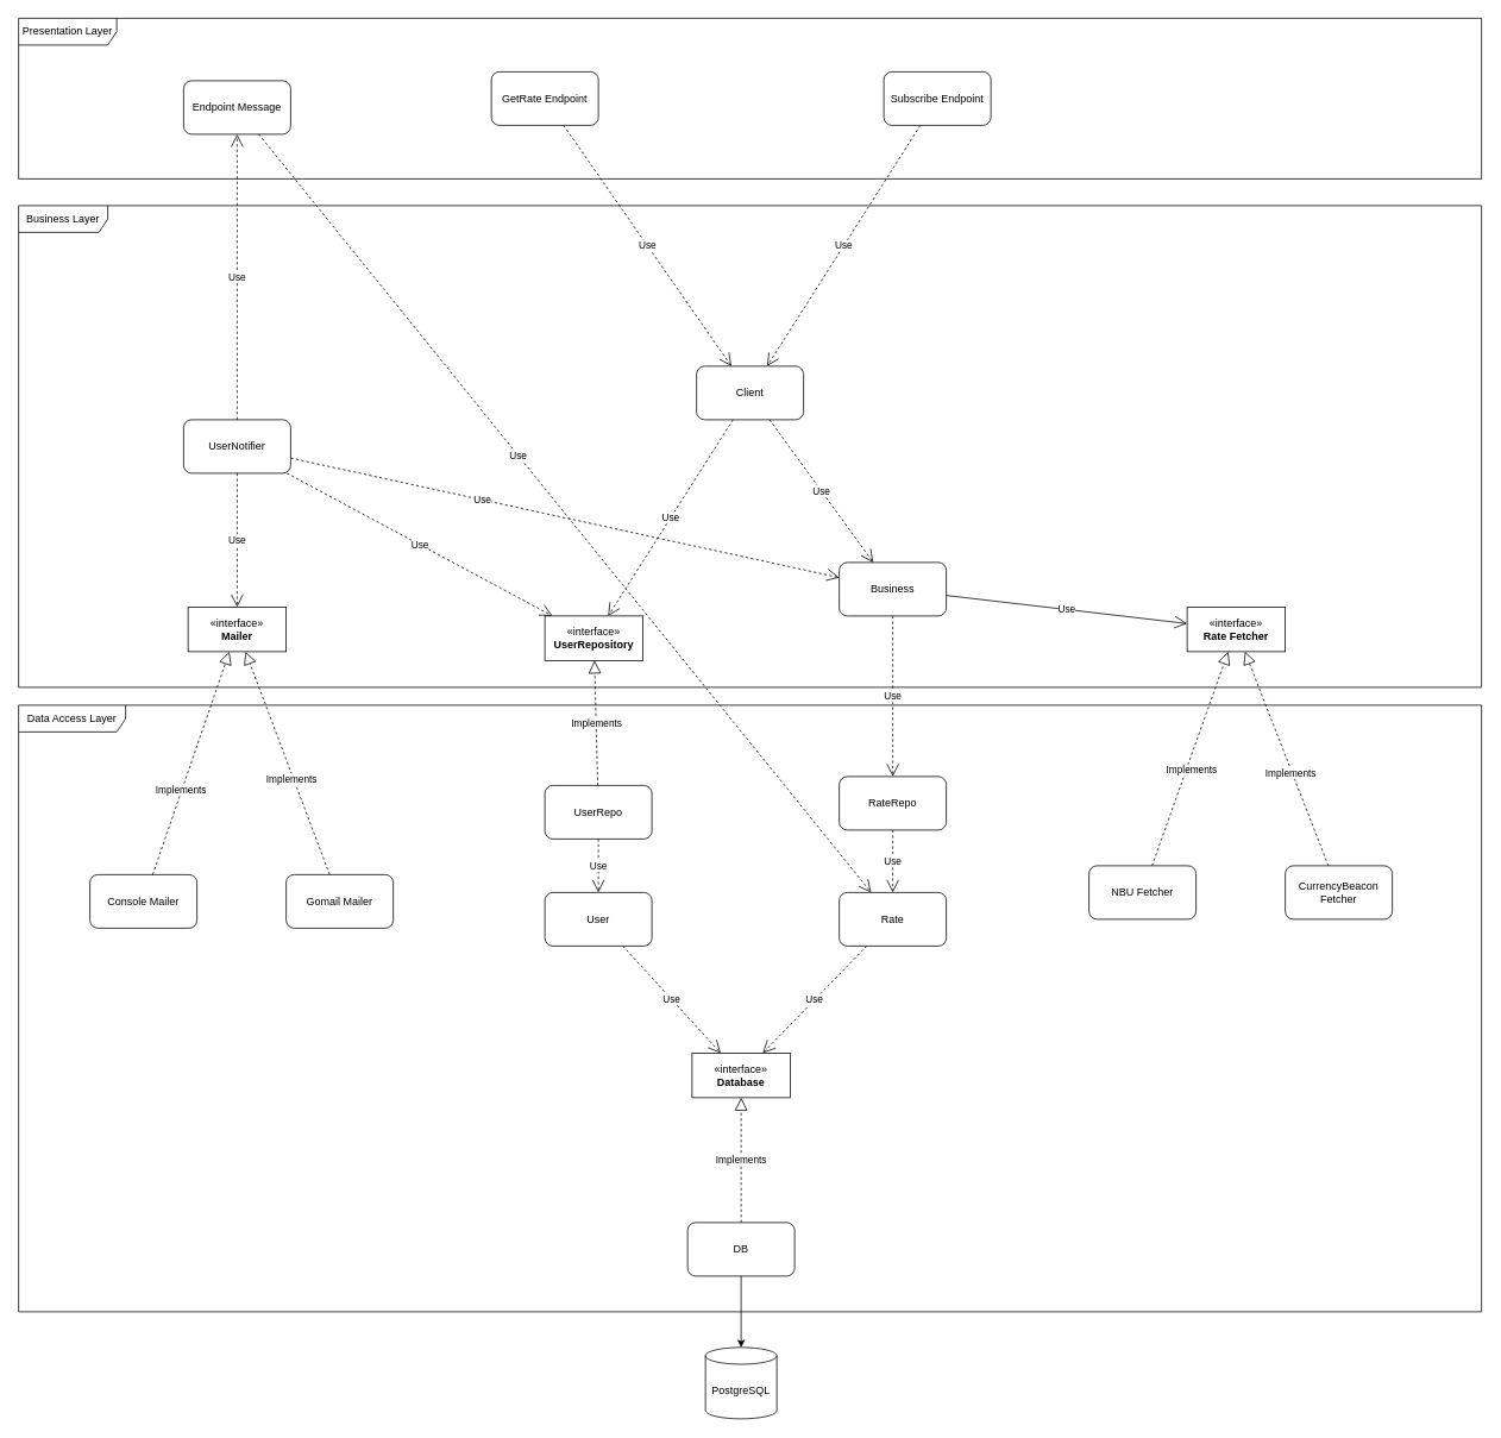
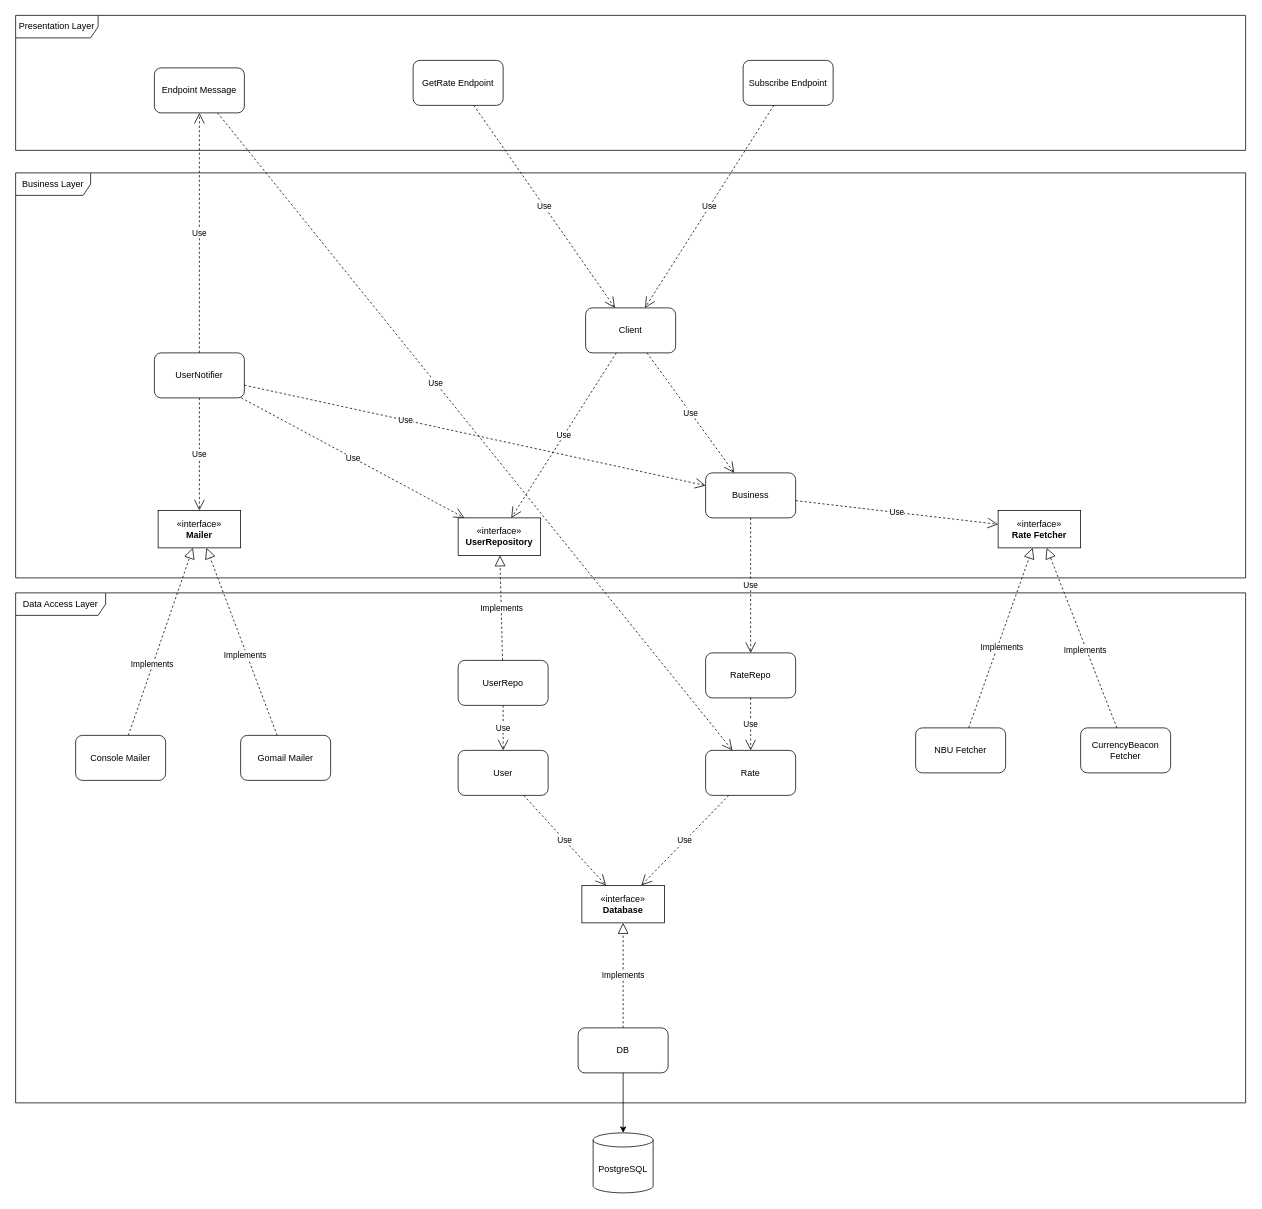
- <mxCell id="32" value="Use" style="endArrow=open;endSize=12;dashed=0;html=1;rounded=0;" edge="1" parent="1" source="11" target="20"><mxGeometry width="160" relative="1" as="geometry"><mxPoint x="790" y="510" as="sourcePoint" /><mxPoint x="950" y="510" as="targetPoint" /></mxGeometry></mxCell>
+ <mxCell id="32" value="Use" style="endArrow=open;endSize=12;dashed=1;html=1;rounded=0;" edge="1" parent="1" source="11" target="20"><mxGeometry width="160" relative="1" as="geometry"><mxPoint x="790" y="510" as="sourcePoint" /><mxPoint x="950" y="510" as="targetPoint" /></mxGeometry></mxCell>
